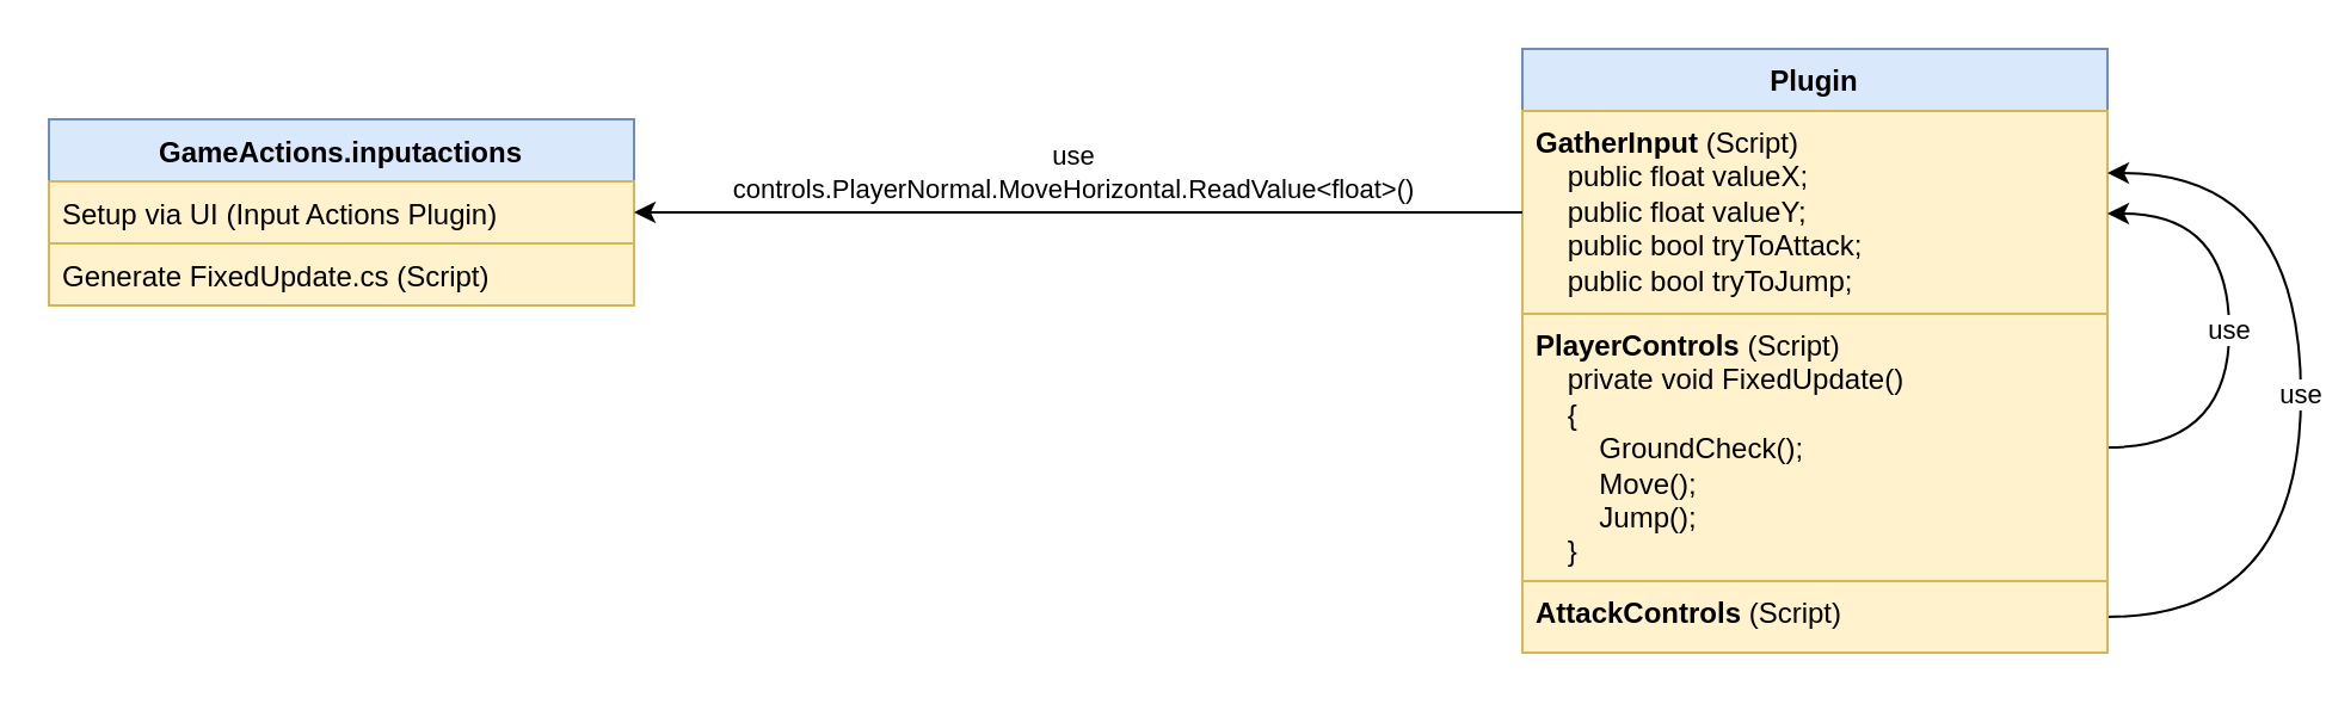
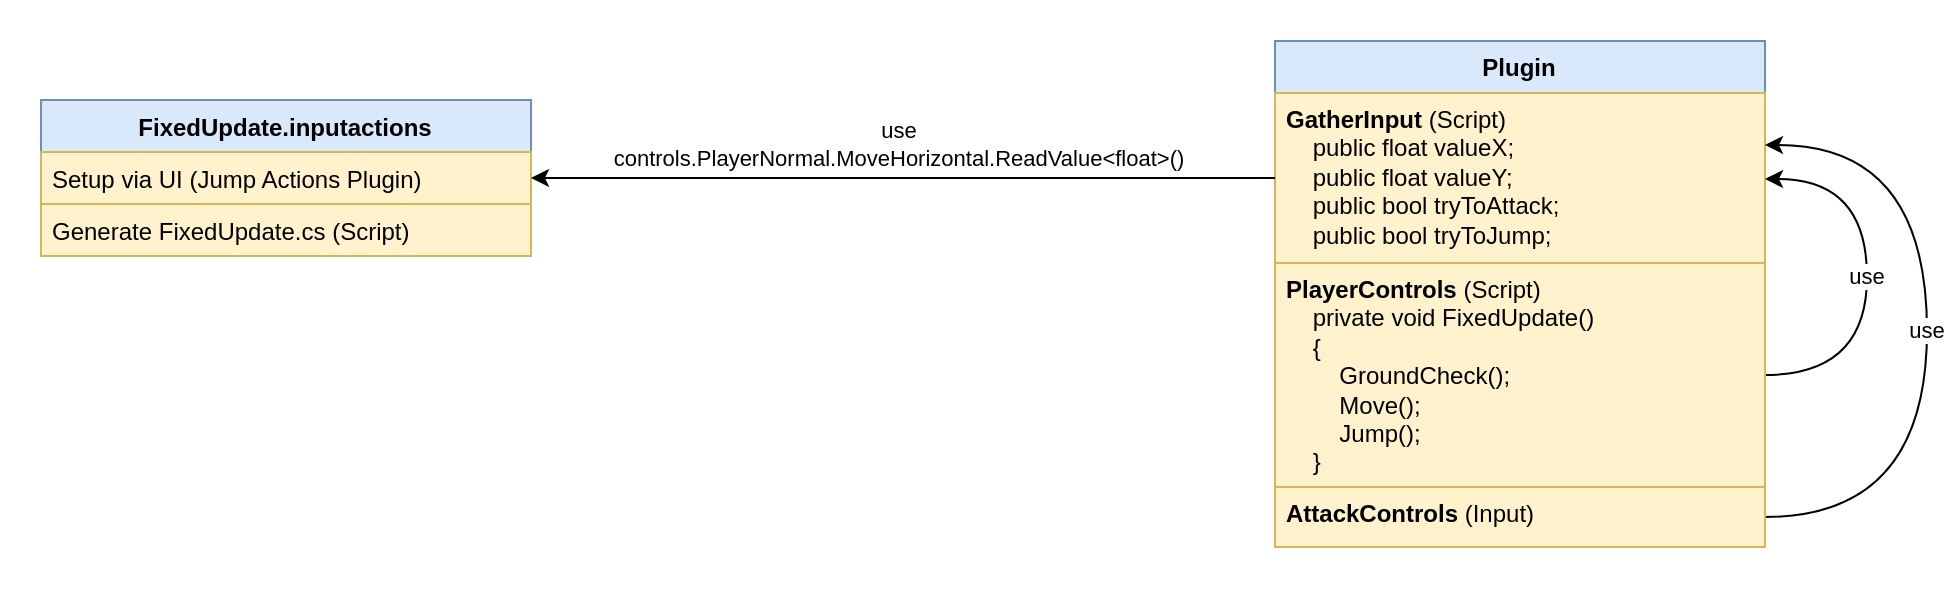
- <mxCell id="2" value="GameActions.inputactions" style="swimlane;fontStyle=1;align=center;verticalAlign=top;childLayout=stackLayout;horizontal=1;startSize=26;horizontalStack=0;resizeParent=1;resizeParentMax=0;resizeLast=0;collapsible=1;marginBottom=0;whiteSpace=wrap;html=1;fillColor=#dae8fc;strokeColor=#6c8ebf;" vertex="1" parent="1"><mxGeometry x="20" y="49.5" width="245" height="78" as="geometry" /></mxCell>
+ <mxCell id="2" value="FixedUpdate.inputactions" style="swimlane;fontStyle=1;align=center;verticalAlign=top;childLayout=stackLayout;horizontal=1;startSize=26;horizontalStack=0;resizeParent=1;resizeParentMax=0;resizeLast=0;collapsible=1;marginBottom=0;whiteSpace=wrap;html=1;fillColor=#dae8fc;strokeColor=#6c8ebf;" vertex="1" parent="1"><mxGeometry x="20" y="49.5" width="245" height="78" as="geometry" /></mxCell>
- <mxCell id="3" value="Setup via UI (Input Actions Plugin)" style="text;strokeColor=#d6b656;fillColor=#fff2cc;align=left;verticalAlign=top;spacingLeft=4;spacingRight=4;overflow=hidden;rotatable=0;points=[[0,0.5],[1,0.5]];portConstraint=eastwest;whiteSpace=wrap;html=1;" vertex="1" parent="2"><mxGeometry y="26" width="245" height="26" as="geometry" /></mxCell>
+ <mxCell id="3" value="Setup via UI (Jump Actions Plugin)" style="text;strokeColor=#d6b656;fillColor=#fff2cc;align=left;verticalAlign=top;spacingLeft=4;spacingRight=4;overflow=hidden;rotatable=0;points=[[0,0.5],[1,0.5]];portConstraint=eastwest;whiteSpace=wrap;html=1;" vertex="1" parent="2"><mxGeometry y="26" width="245" height="26" as="geometry" /></mxCell>
- <mxCell id="10" value="&lt;b&gt;AttackControls&amp;nbsp;&lt;/b&gt;(Script)&lt;div&gt;&lt;br&gt;&lt;/div&gt;" style="text;strokeColor=#d6b656;fillColor=#fff2cc;align=left;verticalAlign=top;spacingLeft=4;spacingRight=4;overflow=hidden;rotatable=0;points=[[0,0.5],[1,0.5]];portConstraint=eastwest;whiteSpace=wrap;html=1;" vertex="1" parent="5"><mxGeometry y="223" width="245" height="30" as="geometry" /></mxCell>
+ <mxCell id="10" value="&lt;b&gt;AttackControls&amp;nbsp;&lt;/b&gt;(Input)&lt;div&gt;&lt;br&gt;&lt;/div&gt;" style="text;strokeColor=#d6b656;fillColor=#fff2cc;align=left;verticalAlign=top;spacingLeft=4;spacingRight=4;overflow=hidden;rotatable=0;points=[[0,0.5],[1,0.5]];portConstraint=eastwest;whiteSpace=wrap;html=1;" vertex="1" parent="5"><mxGeometry y="223" width="245" height="30" as="geometry" /></mxCell>
